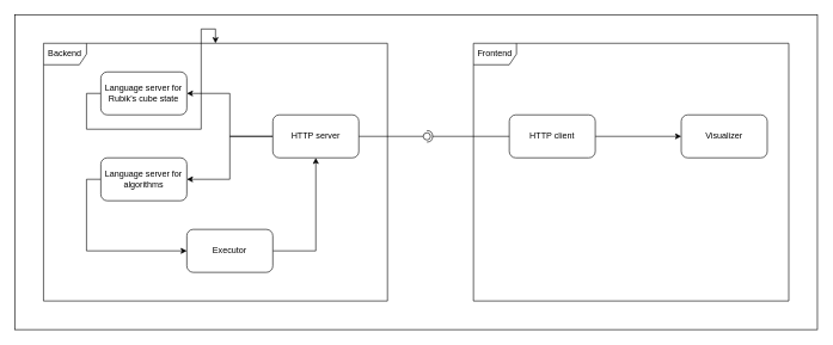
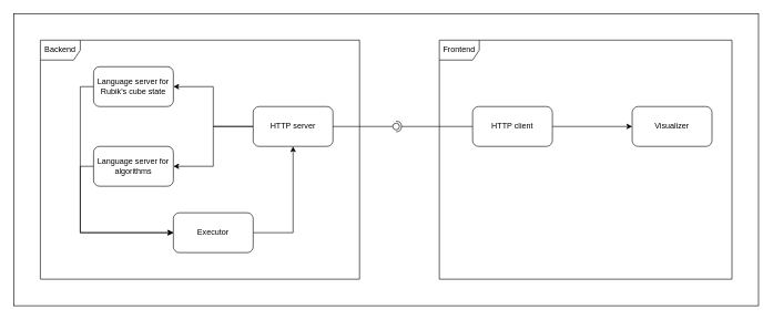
- <mxCell id="7" style="edgeStyle=orthogonalEdgeStyle;rounded=0;orthogonalLoop=1;jettySize=auto;html=1;exitX=0;exitY=0.5;exitDx=0;exitDy=0;" edge="1" parent="1" source="8" target="3"><mxGeometry relative="1" as="geometry" /></mxCell>
+ <mxCell id="7" style="edgeStyle=orthogonalEdgeStyle;rounded=0;orthogonalLoop=1;jettySize=auto;html=1;exitX=0;exitY=0.5;exitDx=0;exitDy=0;entryX=0;entryY=0.5;entryDx=0;entryDy=0;" edge="1" parent="1" source="8" target="12"><mxGeometry relative="1" as="geometry" /></mxCell>
